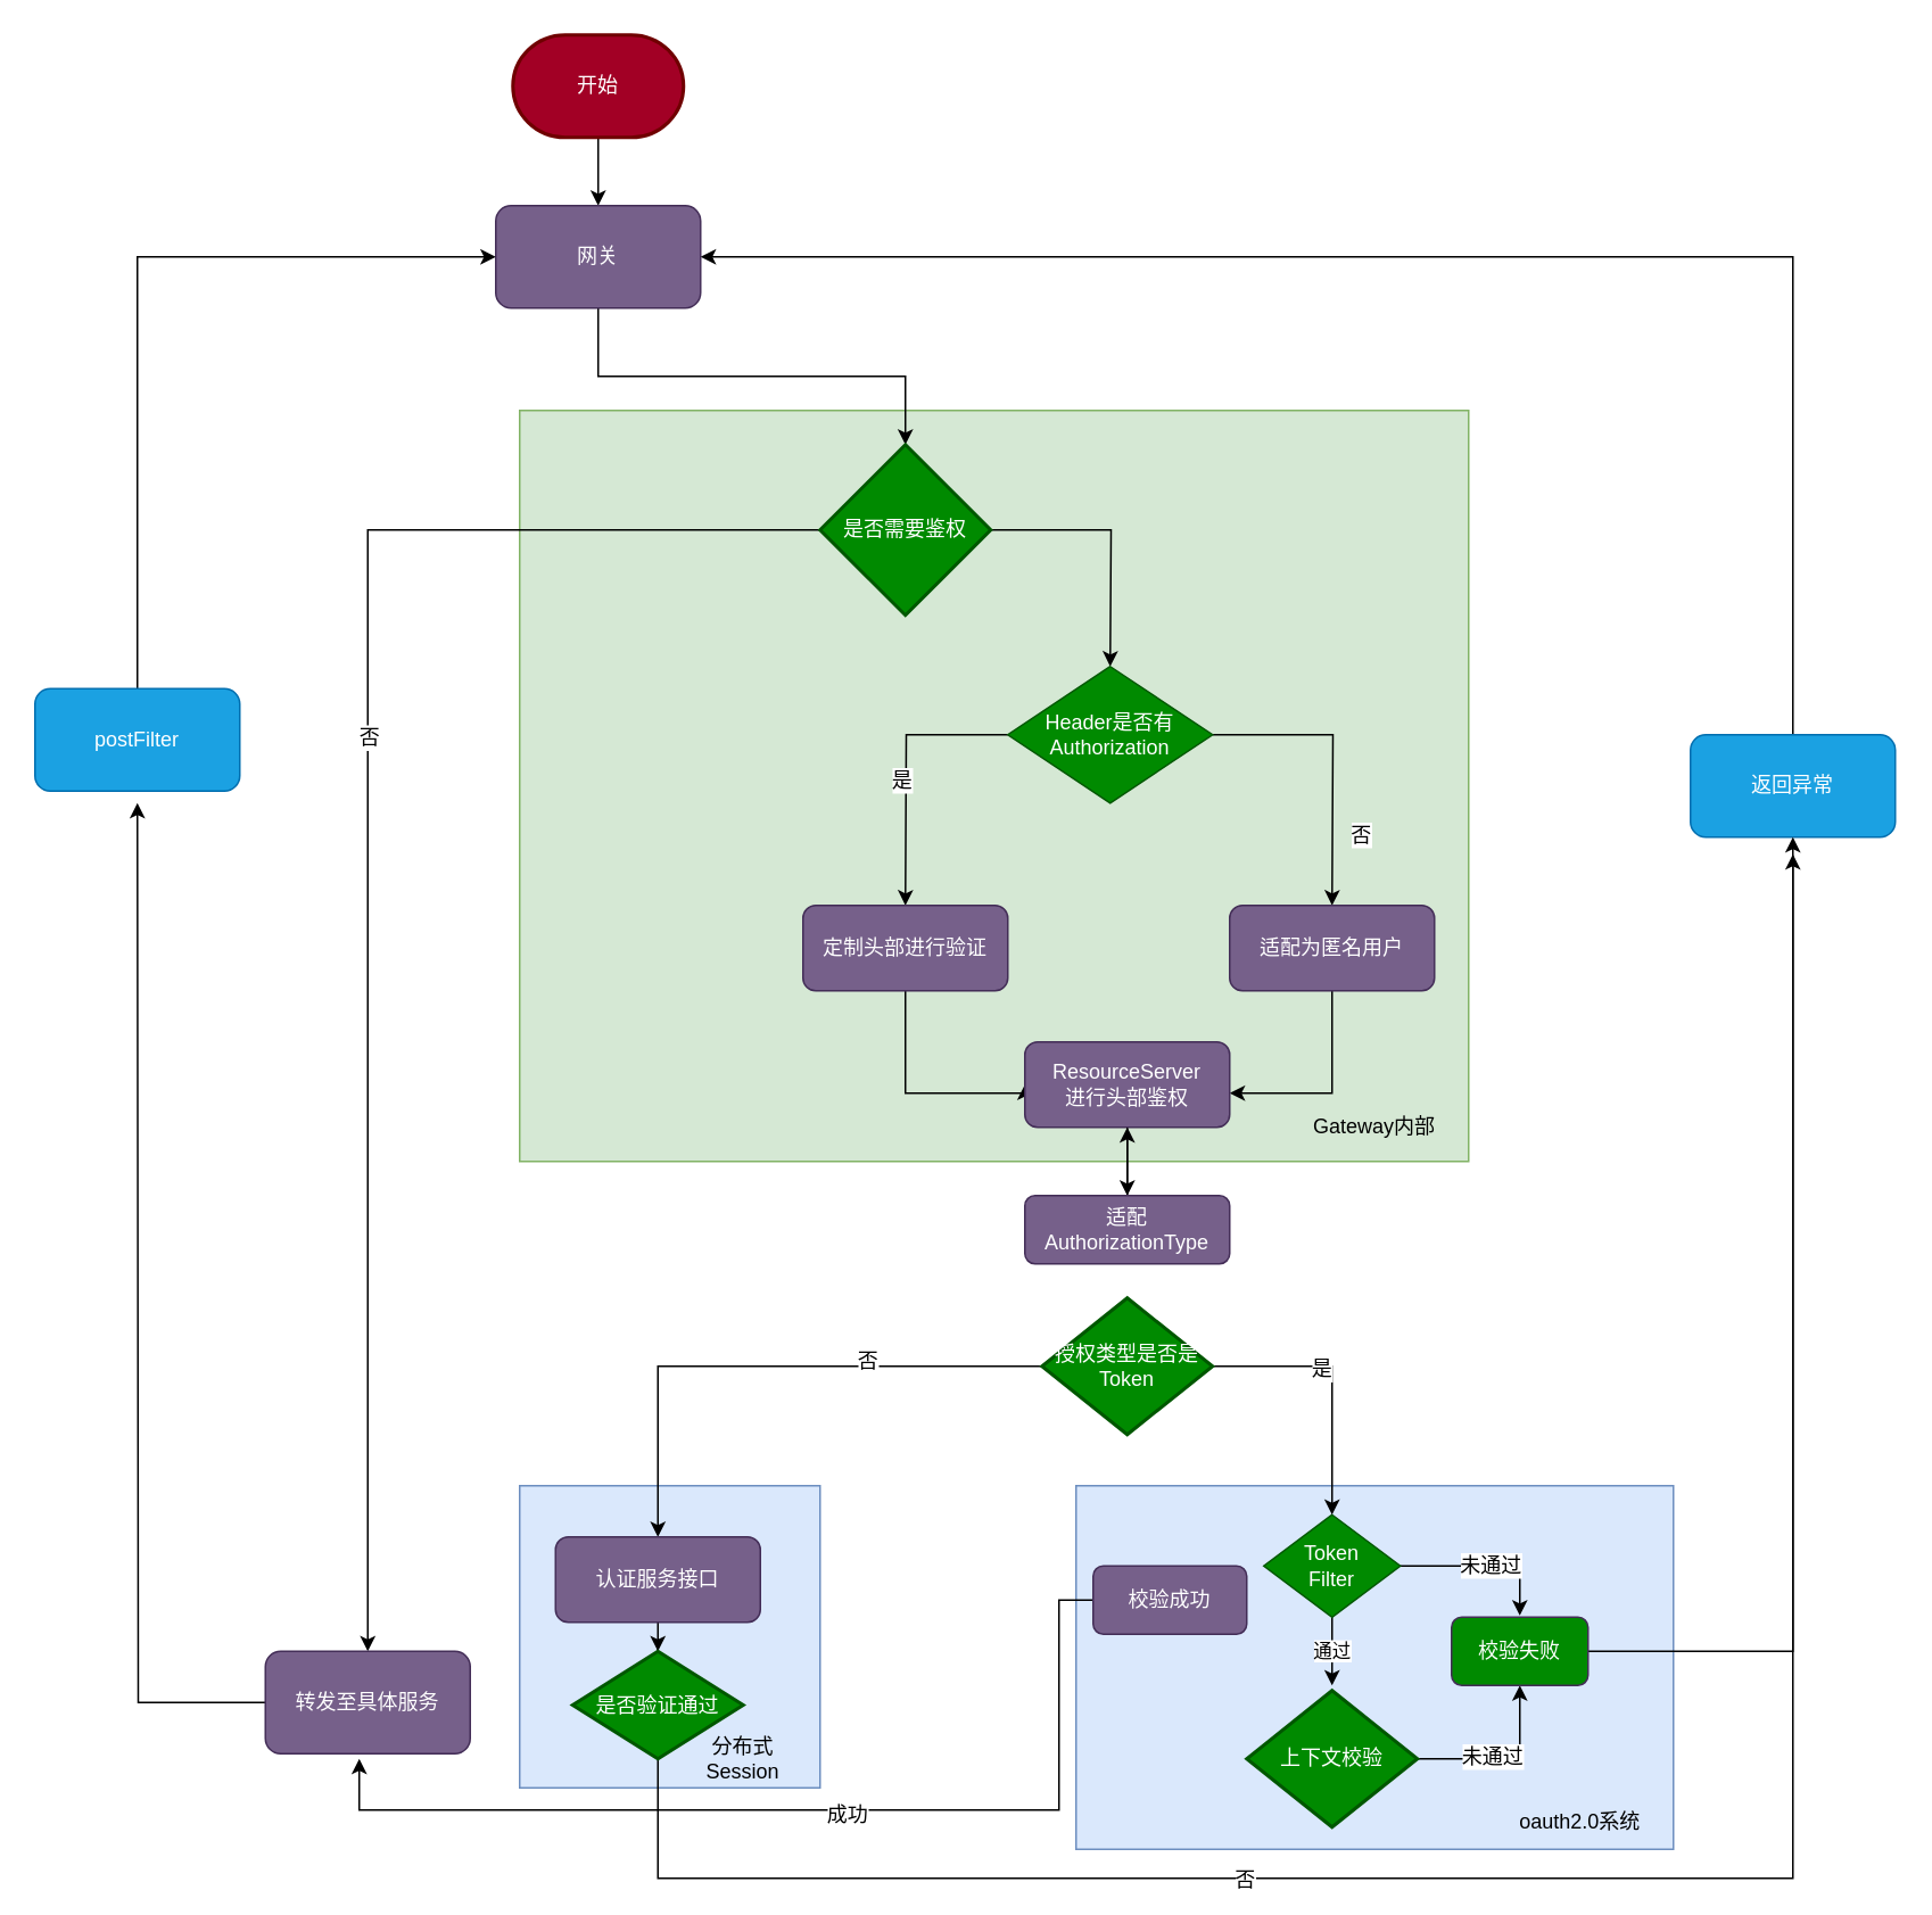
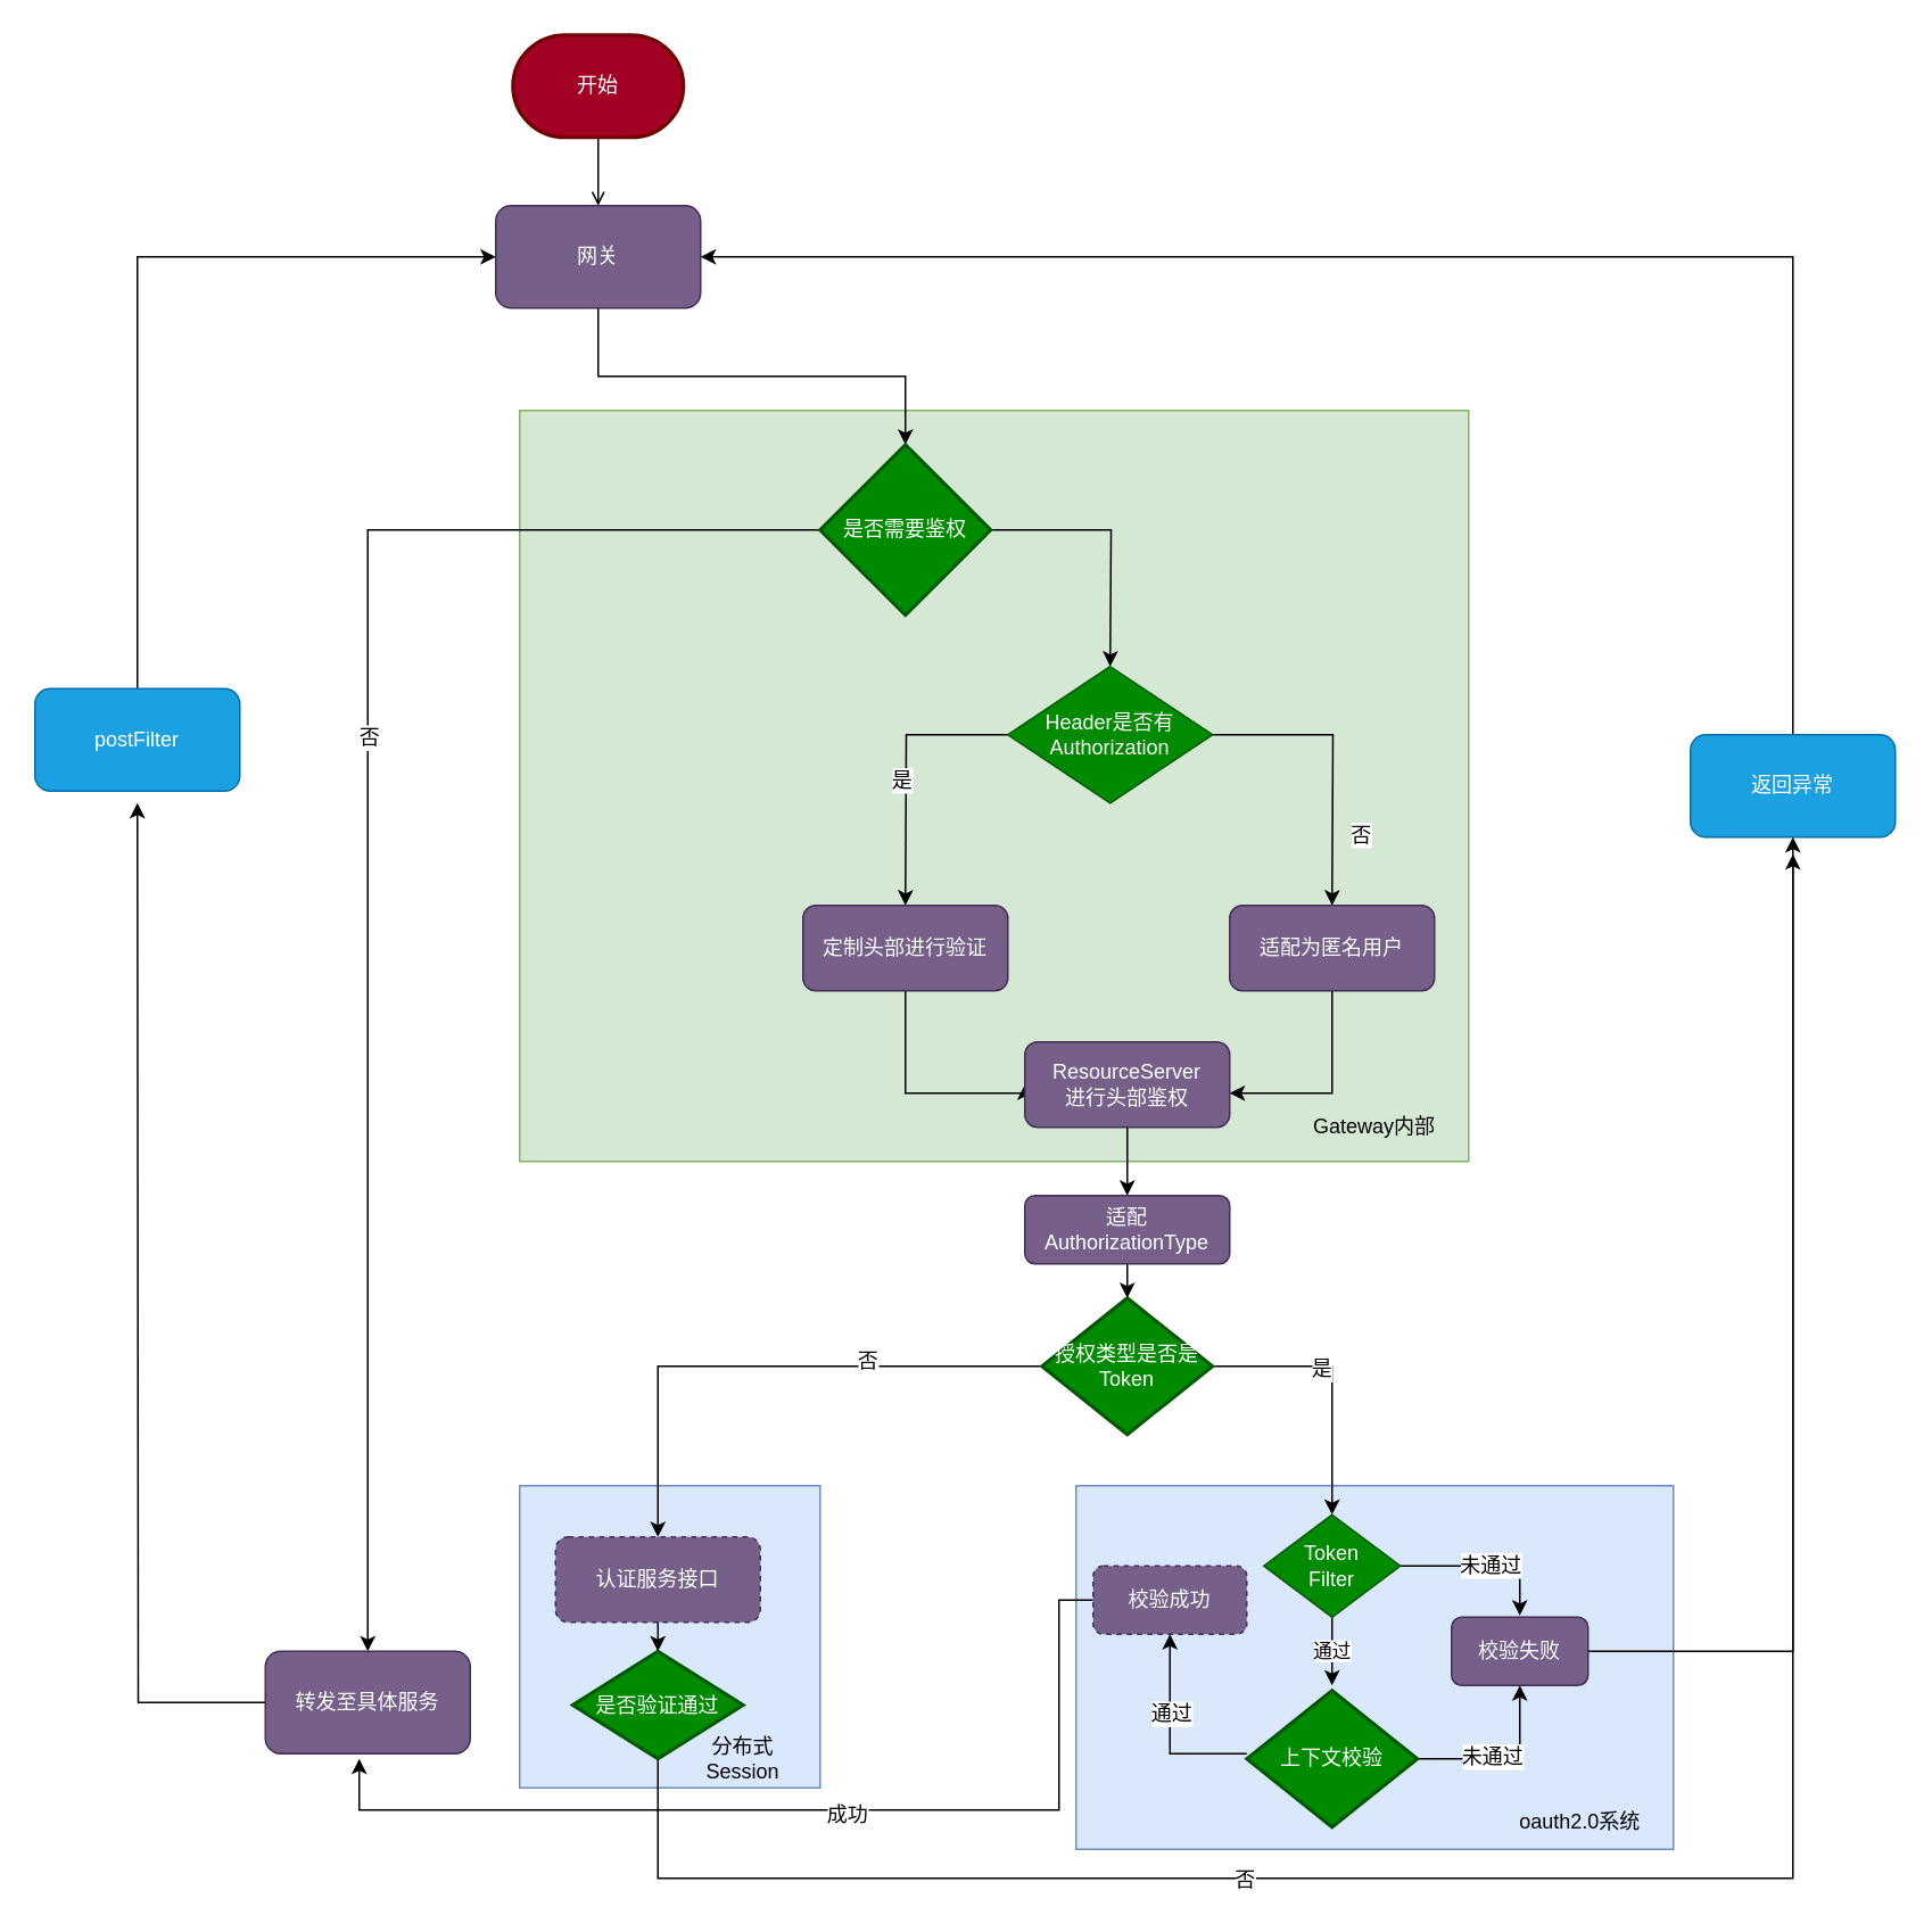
- <mxCell id="5" style="edgeStyle=orthogonalEdgeStyle;rounded=0;orthogonalLoop=1;jettySize=auto;html=1;entryX=0.5;entryY=0;entryDx=0;entryDy=0;" parent="1" source="6" target="8" edge="1"><mxGeometry relative="1" as="geometry" /></mxCell>
+ <mxCell id="5" style="edgeStyle=orthogonalEdgeStyle;rounded=0;orthogonalLoop=1;jettySize=auto;html=1;entryX=0.5;entryY=0;entryDx=0;entryDy=0;endArrow=open;" parent="1" source="6" target="8" edge="1"><mxGeometry relative="1" as="geometry" /></mxCell>
- <mxCell id="46" value="" style="edgeStyle=orthogonalEdgeStyle;rounded=0;orthogonalLoop=1;jettySize=auto;html=1;" parent="1" source="47" target="37" edge="1"><mxGeometry relative="1" as="geometry" /></mxCell>
+ <mxCell id="46" value="" style="edgeStyle=orthogonalEdgeStyle;rounded=0;orthogonalLoop=1;jettySize=auto;html=1;" parent="1" source="47" target="52" edge="1"><mxGeometry relative="1" as="geometry" /></mxCell>
- <mxCell id="54" value="认证服务接口" style="rounded=1;whiteSpace=wrap;html=1;fillColor=#76608a;strokeColor=#432D57;fontColor=#ffffff;" parent="1" vertex="1"><mxGeometry x="325" y="900" width="120" height="50" as="geometry" /></mxCell>
+ <mxCell id="54" value="认证服务接口" style="rounded=1;whiteSpace=wrap;html=1;fillColor=#76608a;strokeColor=#432D57;fontColor=#ffffff;dashed=1;" parent="1" vertex="1"><mxGeometry x="325" y="900" width="120" height="50" as="geometry" /></mxCell>
- <mxCell id="45" value="校验成功" style="rounded=1;whiteSpace=wrap;html=1;fillColor=#76608a;strokeColor=#432D57;fontColor=#ffffff;" parent="1" vertex="1"><mxGeometry x="640" y="917" width="90" height="40" as="geometry" /></mxCell>
+ <mxCell id="45" value="校验成功" style="rounded=1;whiteSpace=wrap;html=1;fillColor=#76608a;strokeColor=#432D57;fontColor=#ffffff;dashed=1;" parent="1" vertex="1"><mxGeometry x="640" y="917" width="90" height="40" as="geometry" /></mxCell>
- <mxCell id="42" value="校验失败" style="rounded=1;whiteSpace=wrap;html=1;fillColor=#008a00;strokeColor=#432D57;fontColor=#ffffff;" parent="1" vertex="1"><mxGeometry x="850" y="947" width="80" height="40" as="geometry" /></mxCell>
+ <mxCell id="42" value="校验失败" style="rounded=1;whiteSpace=wrap;html=1;fillColor=#76608a;strokeColor=#432D57;fontColor=#ffffff;" parent="1" vertex="1"><mxGeometry x="850" y="947" width="80" height="40" as="geometry" /></mxCell>
+ <mxCell id="30" style="edgeStyle=orthogonalEdgeStyle;rounded=0;orthogonalLoop=1;jettySize=auto;html=1;entryX=0.5;entryY=1;entryDx=0;entryDy=0;" parent="1" source="32" target="45" edge="1"><mxGeometry relative="1" as="geometry"><Array as="points"><mxPoint x="685" y="1027" /></Array></mxGeometry></mxCell>
+ <mxCell id="31" value="通过" style="text;html=1;resizable=0;points=[];align=center;verticalAlign=middle;labelBackgroundColor=#ffffff;" parent="30" vertex="1" connectable="0"><mxGeometry x="0.059" y="-8" relative="1" as="geometry"><mxPoint x="-8" y="-8" as="offset" /></mxGeometry></mxCell>
